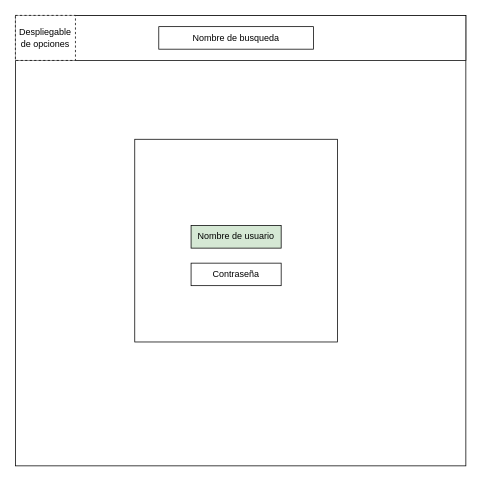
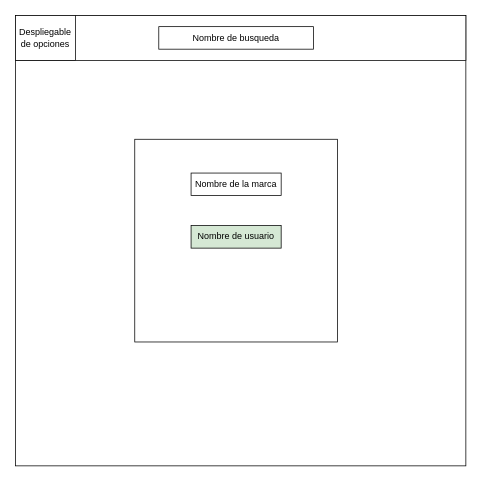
- <mxCell id="8" value="Despliegable de opciones" style="rounded=0;whiteSpace=wrap;html=1;dashed=1;" vertex="1" parent="1"><mxGeometry x="20" y="20" width="80" height="60" as="geometry" /></mxCell>
+ <mxCell id="8" value="Despliegable de opciones" style="rounded=0;whiteSpace=wrap;html=1;" vertex="1" parent="1"><mxGeometry x="20" y="20" width="80" height="60" as="geometry" /></mxCell>
+ <mxCell id="6" value="Nombre de la marca" style="rounded=0;whiteSpace=wrap;html=1;" vertex="1" parent="1"><mxGeometry x="254" y="230" width="120" height="30" as="geometry" /></mxCell>
- <mxCell id="4" value="Contraseña" style="rounded=0;whiteSpace=wrap;html=1;" vertex="1" parent="1"><mxGeometry x="254" y="350" width="120" height="30" as="geometry" /></mxCell>
